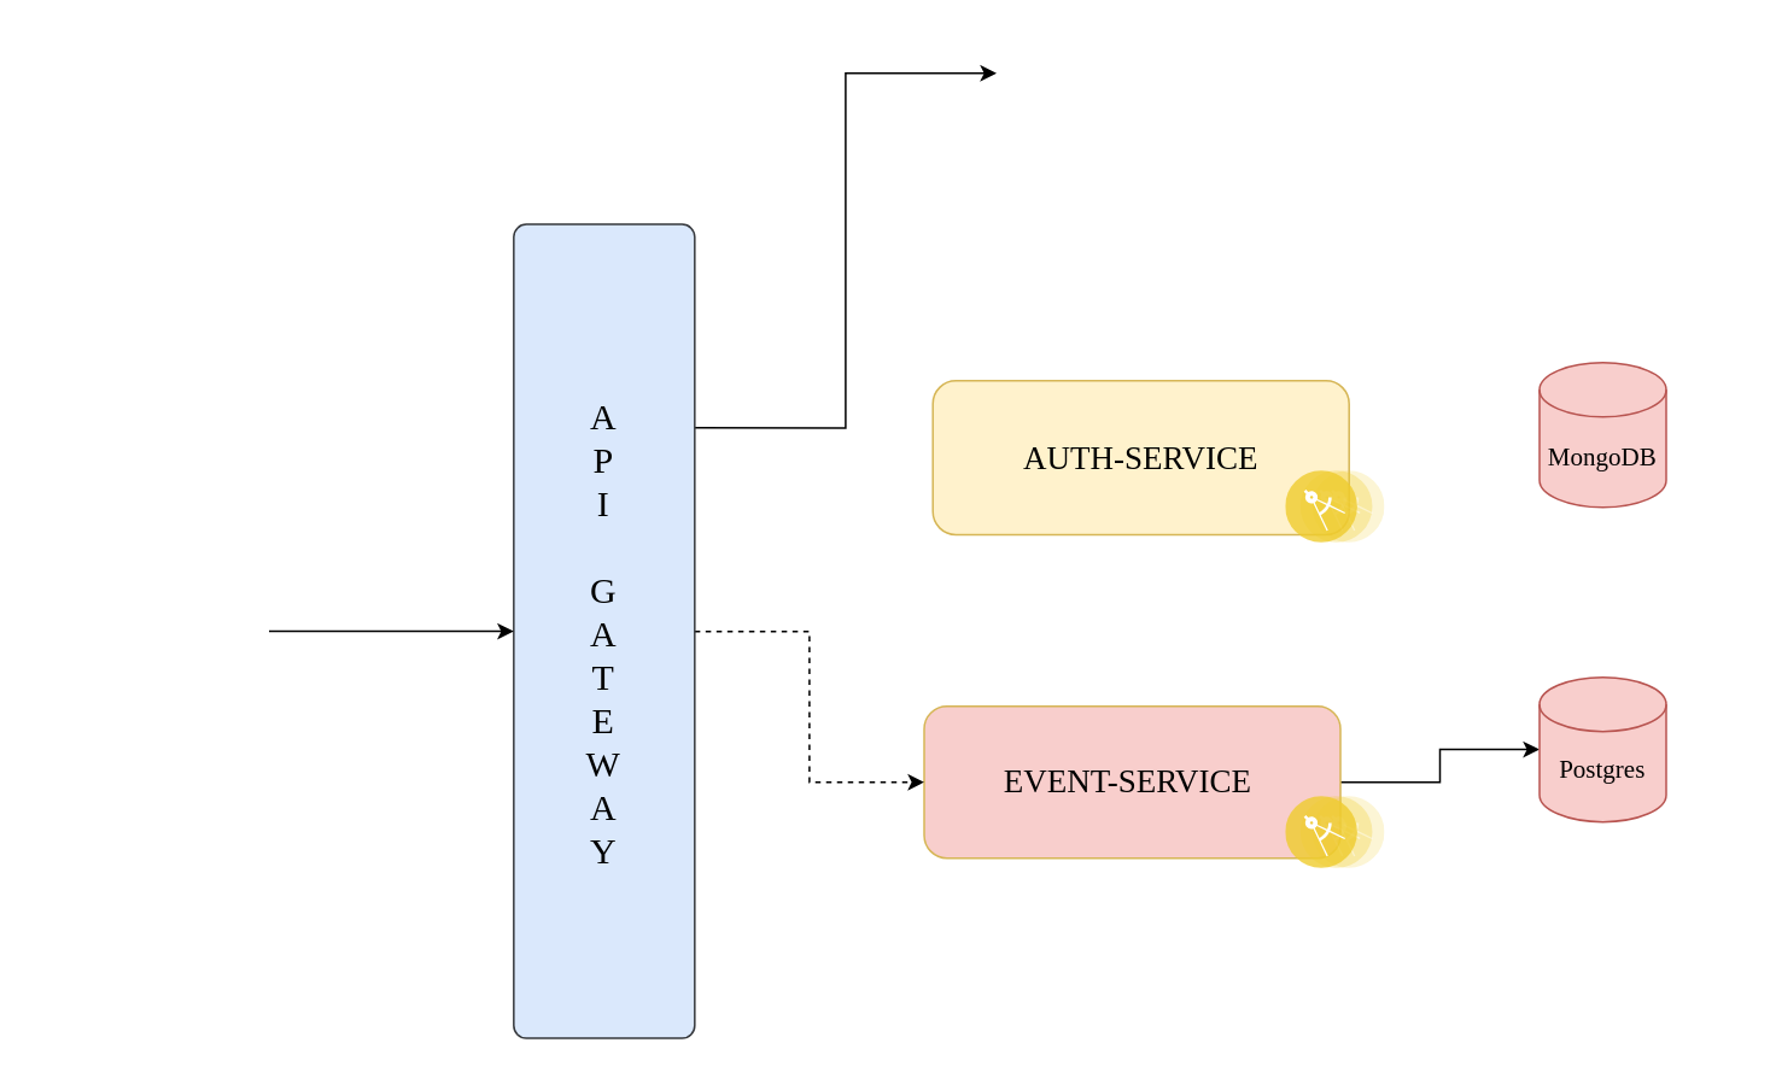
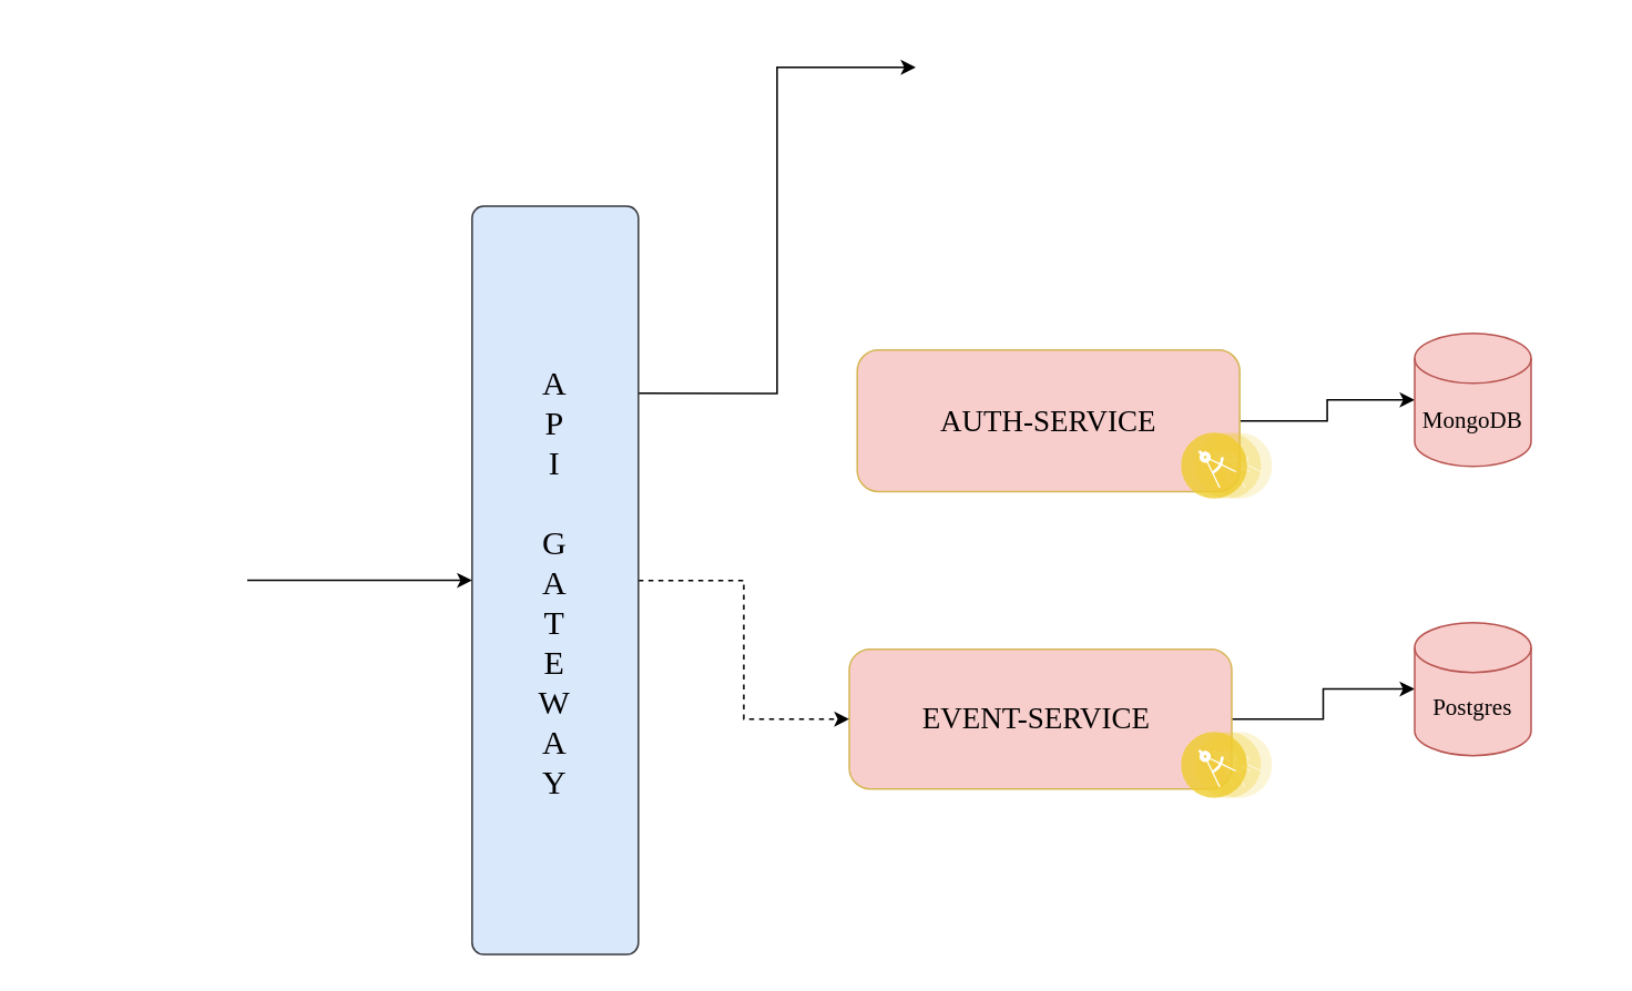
+ <mxCell id="4" style="edgeStyle=orthogonalEdgeStyle;rounded=0;orthogonalLoop=1;jettySize=auto;html=1;" edge="1" parent="1" source="5" target="6"><mxGeometry relative="1" as="geometry" /></mxCell>
- <mxCell id="5" value="&lt;p&gt;&lt;font style=&quot;font-size: 18px&quot; face=&quot;Times New Roman&quot;&gt;AUTH-SERVICE&lt;/font&gt;&lt;/p&gt;" style="rounded=1;whiteSpace=wrap;html=1;fillColor=#fff2cc;strokeColor=#d6b656;" vertex="1" parent="1"><mxGeometry x="514.8" y="210" width="230" height="85.14" as="geometry" /></mxCell>
+ <mxCell id="5" value="&lt;p&gt;&lt;font style=&quot;font-size: 18px&quot; face=&quot;Times New Roman&quot;&gt;AUTH-SERVICE&lt;/font&gt;&lt;/p&gt;" style="rounded=1;whiteSpace=wrap;html=1;fillColor=#f8cecc;strokeColor=#d6b656;" vertex="1" parent="1"><mxGeometry x="514.8" y="210" width="230" height="85.14" as="geometry" /></mxCell>
